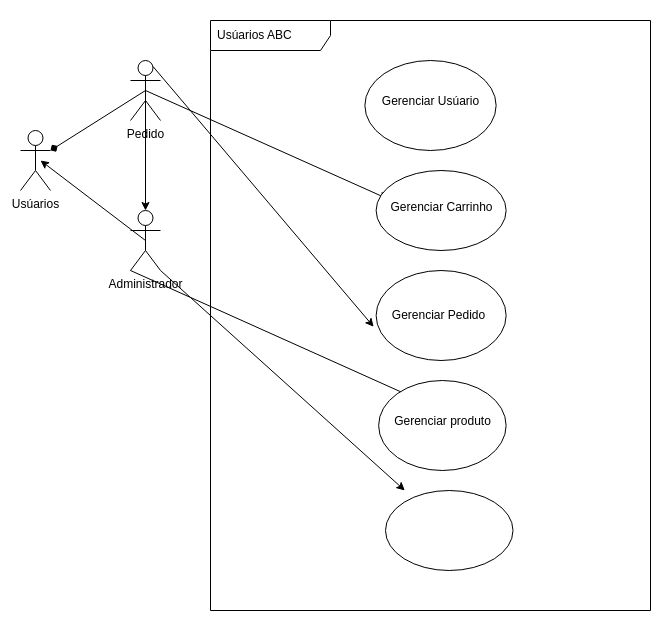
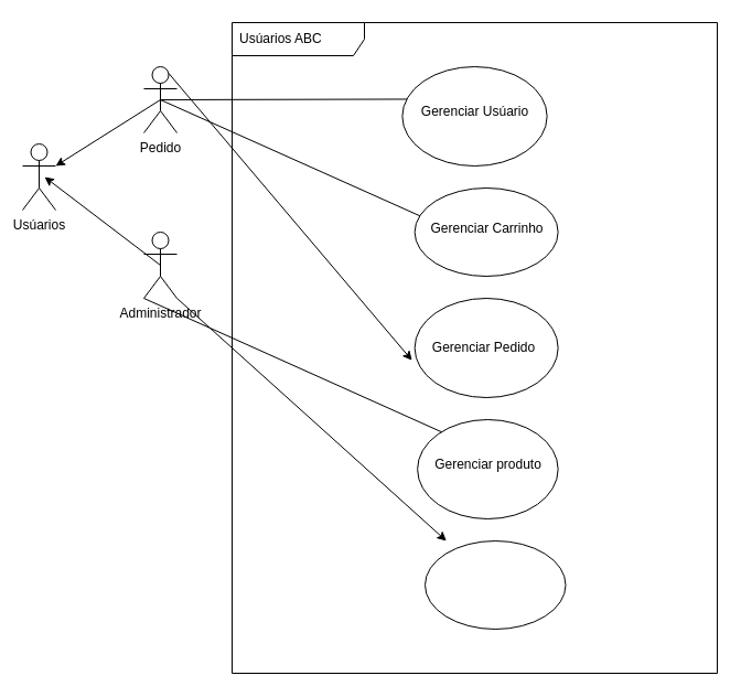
- <mxCell id="9" style="edgeStyle=none;html=1;exitX=0.5;exitY=0.5;exitDx=0;exitDy=0;exitPerimeter=0;entryX=0.092;entryY=0.092;entryDx=0;entryDy=0;entryPerimeter=0;" parent="1" source="11" target="19" edge="1"><mxGeometry relative="1" as="geometry" /></mxCell>
+ <mxCell id="9" style="edgeStyle=none;html=1;exitX=0.5;exitY=0.5;exitDx=0;exitDy=0;exitPerimeter=0;entryX=0.092;entryY=0.092;entryDx=0;entryDy=0;entryPerimeter=0;endArrow=diamond;" parent="1" source="11" target="19" edge="1"><mxGeometry relative="1" as="geometry" /></mxCell>
- <mxCell id="7" style="edgeStyle=none;html=1;exitX=0.5;exitY=0.5;exitDx=0;exitDy=0;exitPerimeter=0;entryX=1;entryY=0.333;entryDx=0;entryDy=0;entryPerimeter=0;endArrow=diamond;" parent="1" source="11" target="12" edge="1"><mxGeometry relative="1" as="geometry" /></mxCell>
+ <mxCell id="7" style="edgeStyle=none;html=1;exitX=0.5;exitY=0.5;exitDx=0;exitDy=0;exitPerimeter=0;entryX=1;entryY=0.333;entryDx=0;entryDy=0;entryPerimeter=0;" parent="1" source="11" target="12" edge="1"><mxGeometry relative="1" as="geometry" /></mxCell>
- <mxCell id="8" style="edgeStyle=none;html=1;exitX=0.5;exitY=0.5;exitDx=0;exitDy=0;exitPerimeter=0;" parent="1" source="11" target="6" edge="1"><mxGeometry relative="1" as="geometry" /></mxCell>
+ <mxCell id="8" style="edgeStyle=none;html=1;exitX=0.5;exitY=0.5;exitDx=0;exitDy=0;exitPerimeter=0;entryX=0.378;entryY=-0.029;entryDx=0;entryDy=0;entryPerimeter=0;" parent="1" source="11" target="21" edge="1"><mxGeometry relative="1" as="geometry" /></mxCell>
